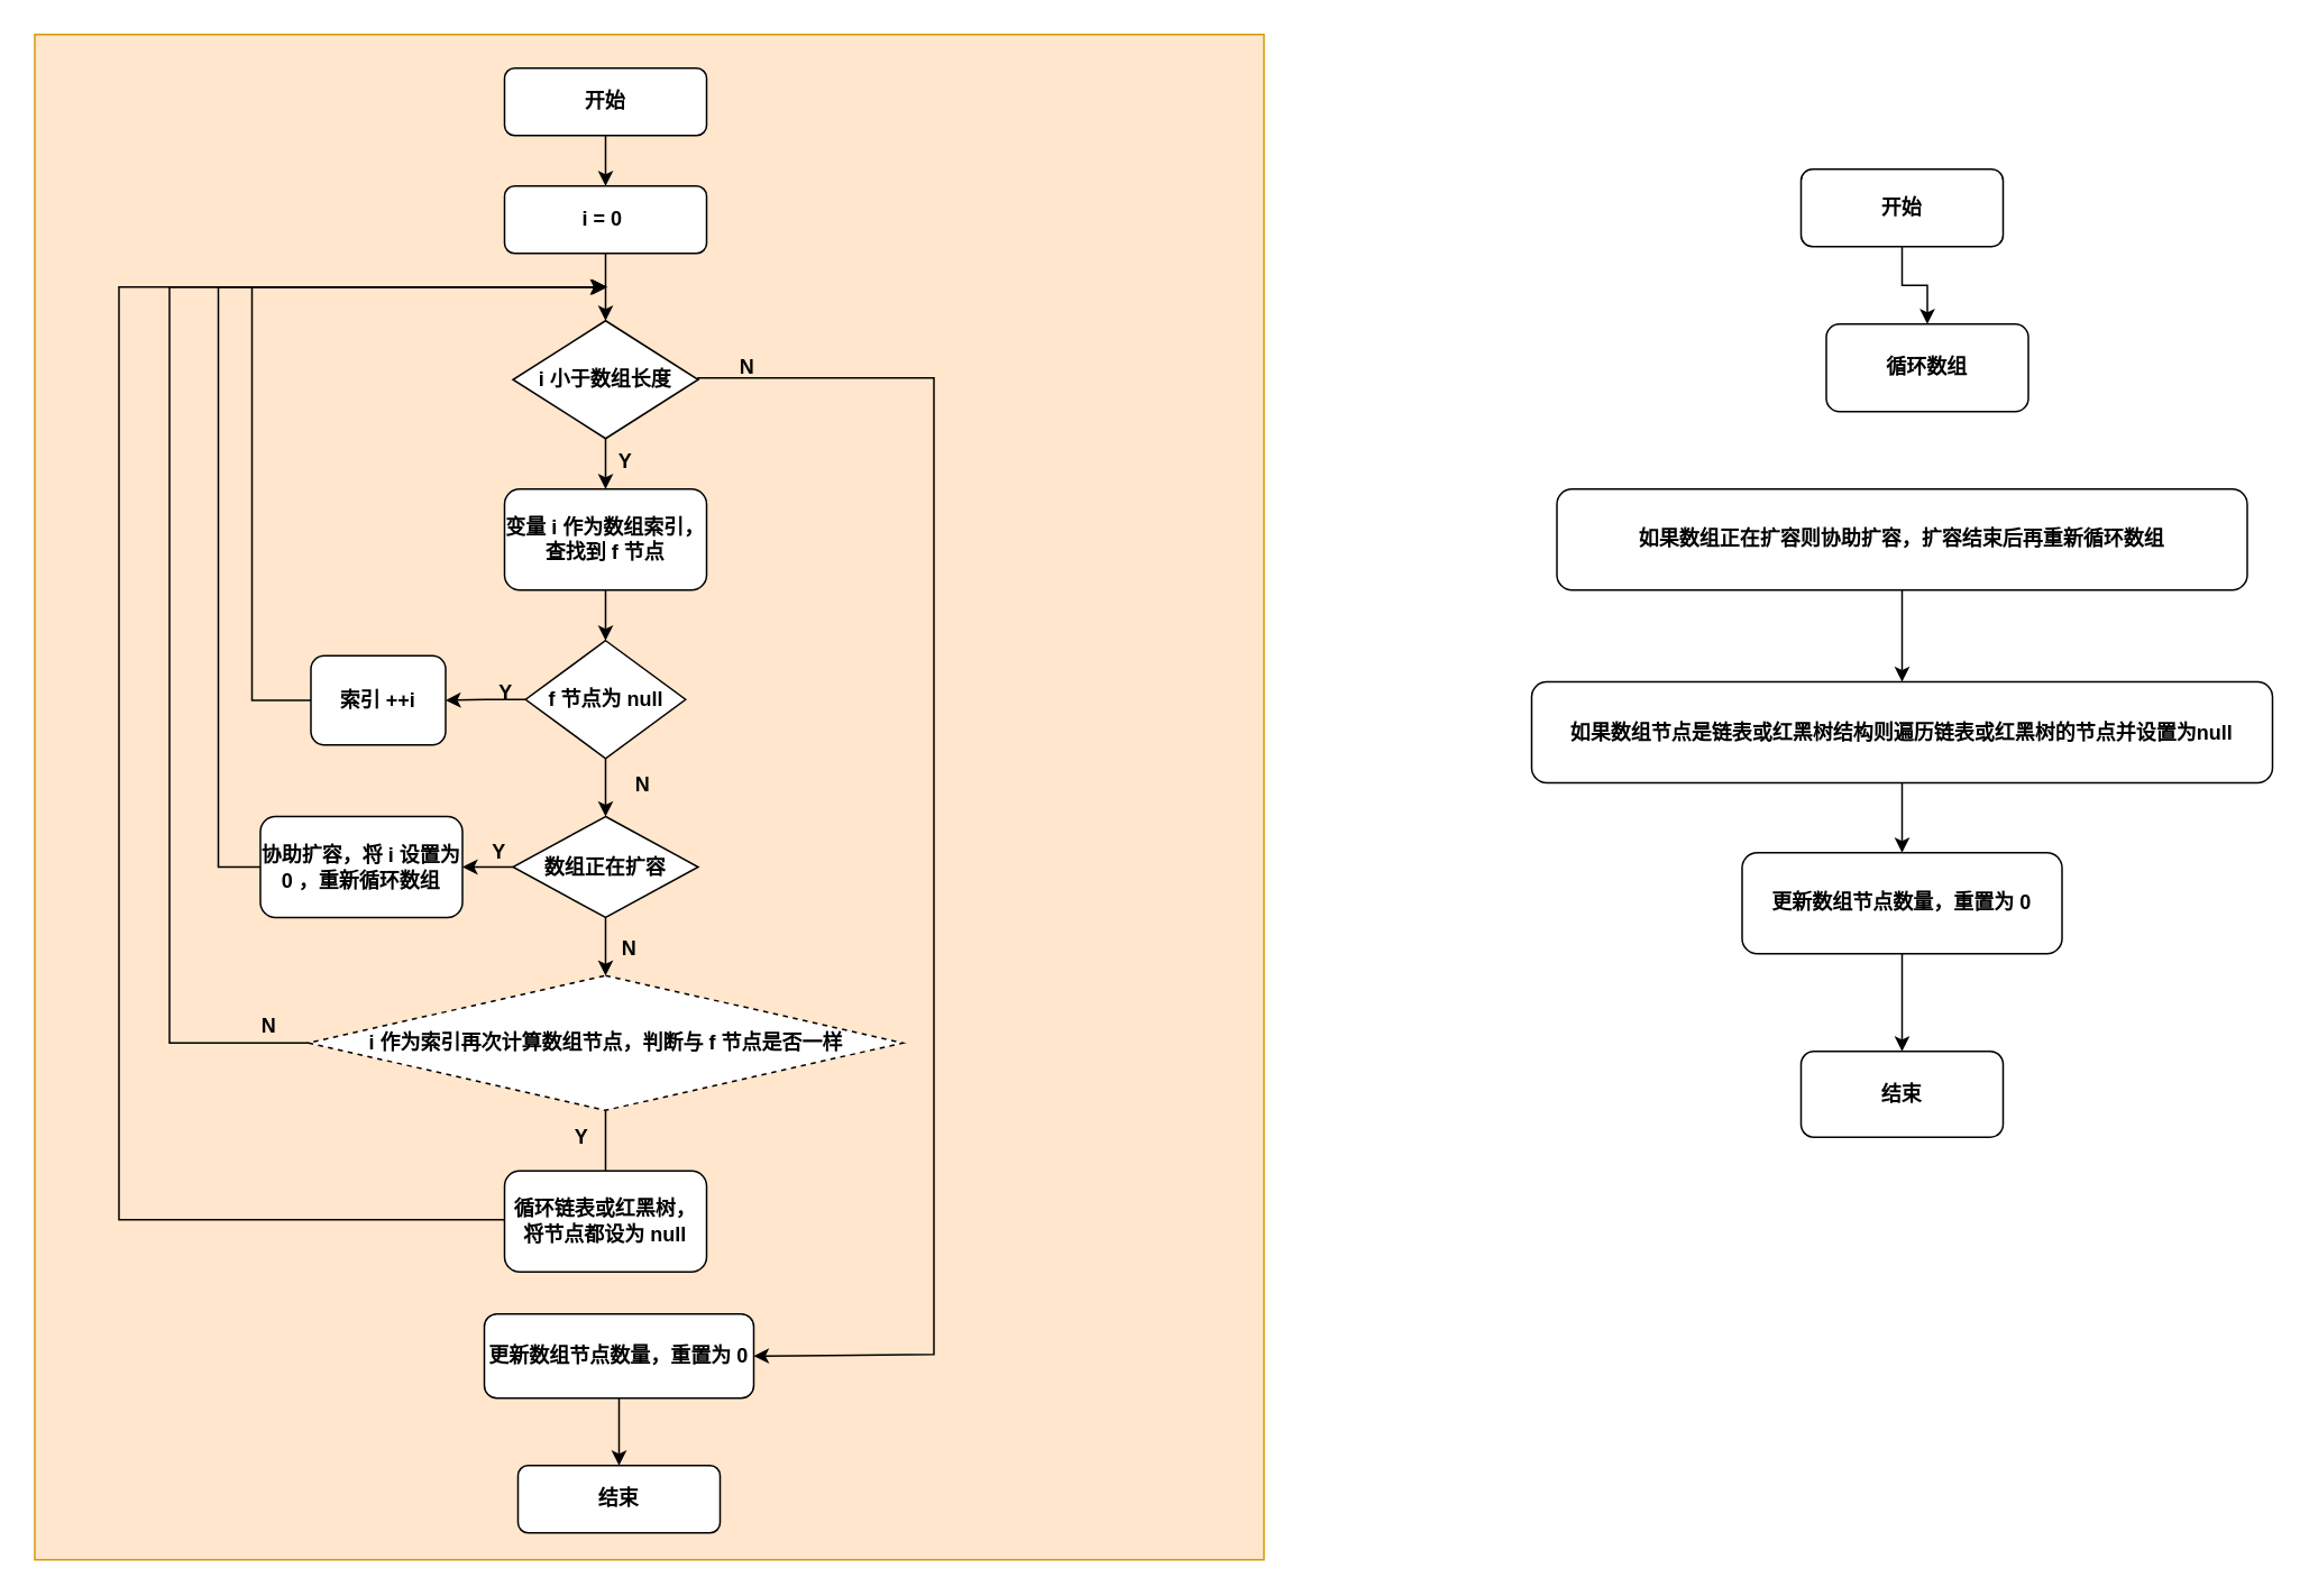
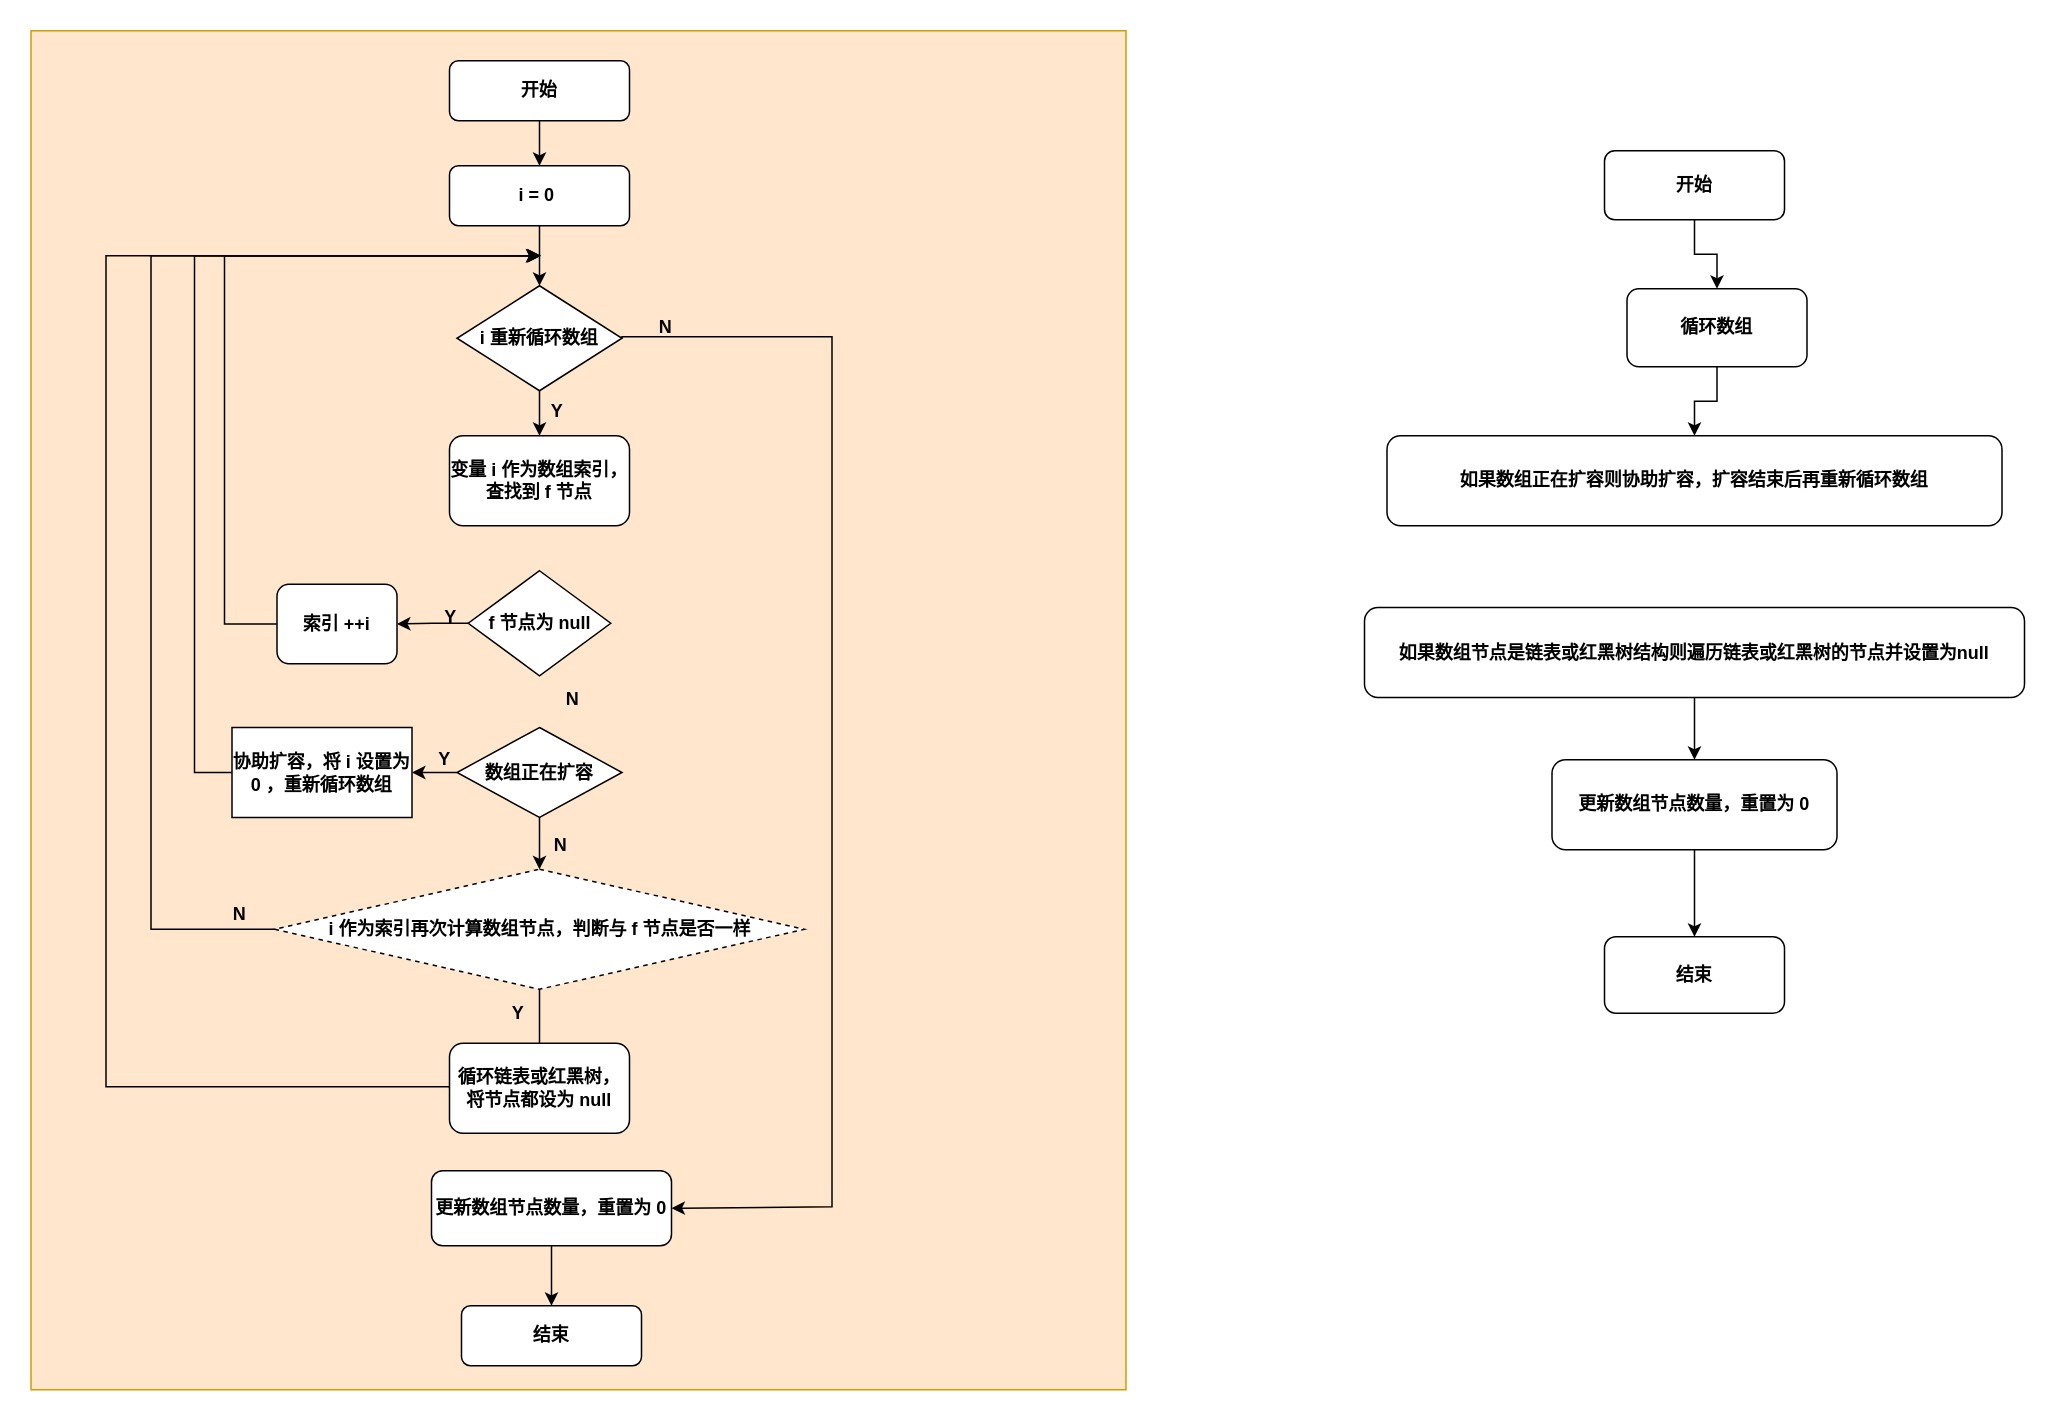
- <mxCell id="4" value="i 小于数组长度" style="rhombus;whiteSpace=wrap;html=1;fontStyle=1" parent="1" vertex="1"><mxGeometry x="304" y="190" width="110" height="70" as="geometry" /></mxCell>
+ <mxCell id="4" value="i 重新循环数组" style="rhombus;whiteSpace=wrap;html=1;fontStyle=1" parent="1" vertex="1"><mxGeometry x="304" y="190" width="110" height="70" as="geometry" /></mxCell>
+ <mxCell id="41" style="edgeStyle=orthogonalEdgeStyle;rounded=0;orthogonalLoop=1;jettySize=auto;html=1;exitX=0.5;exitY=1;exitDx=0;exitDy=0;" edge="1" parent="1" source="42" target="44"><mxGeometry relative="1" as="geometry" /></mxCell>
- <mxCell id="7" style="edgeStyle=orthogonalEdgeStyle;rounded=0;orthogonalLoop=1;jettySize=auto;html=1;exitX=0.5;exitY=1;exitDx=0;exitDy=0;fontStyle=1" parent="1" source="8" target="11" edge="1"><mxGeometry relative="1" as="geometry" /></mxCell>
- <mxCell id="43" style="edgeStyle=orthogonalEdgeStyle;rounded=0;orthogonalLoop=1;jettySize=auto;html=1;exitX=0.5;exitY=1;exitDx=0;exitDy=0;" edge="1" parent="1" source="44" target="46"><mxGeometry relative="1" as="geometry" /></mxCell>
- <mxCell id="9" style="edgeStyle=orthogonalEdgeStyle;rounded=0;orthogonalLoop=1;jettySize=auto;html=1;exitX=0.5;exitY=1;exitDx=0;exitDy=0;fontStyle=1" parent="1" source="11" target="19" edge="1"><mxGeometry relative="1" as="geometry" /></mxCell>
- <mxCell id="28" value="协助扩容，将 i 设置为 0 ，重新循环数组" style="rounded=1;whiteSpace=wrap;html=1;fontStyle=1" parent="1" vertex="1"><mxGeometry y="484.5" width="120" height="60" as="geometry" x="154" /></mxCell>
+ <mxCell id="28" value="协助扩容，将 i 设置为 0 ，重新循环数组" style="whiteSpace=wrap;html=1;fontStyle=1;rounded=0;" parent="1" vertex="1"><mxGeometry y="484.5" width="120" height="60" as="geometry" x="154" /></mxCell>
